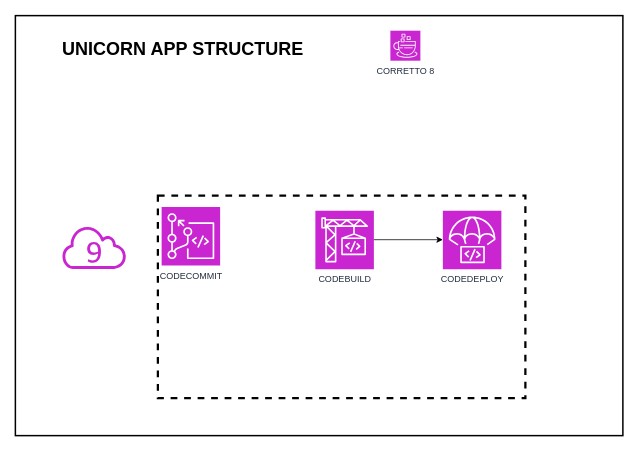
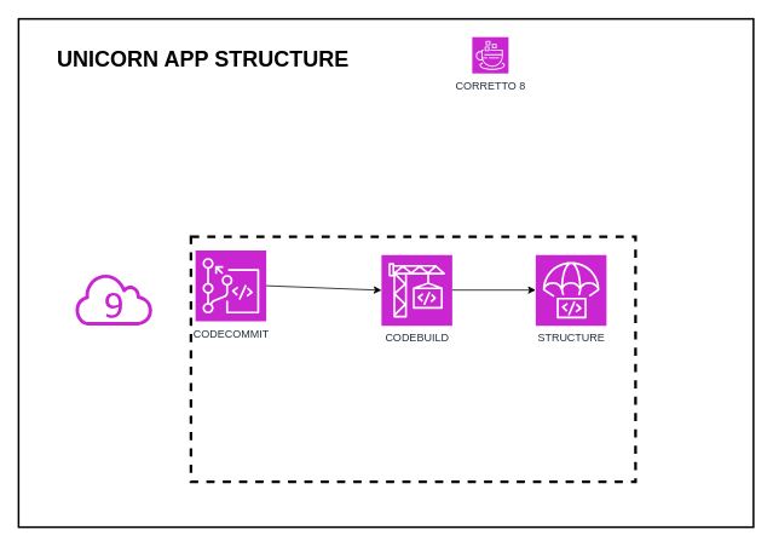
- <mxCell id="8" value="&lt;font style=&quot;font-size: 24px;&quot;&gt;UNICORN APP STRUCTURE&lt;/font&gt;" style="text;html=1;align=center;verticalAlign=middle;resizable=0;points=[];autosize=1;strokeColor=none;fillColor=none;fontStyle=1" vertex="1" parent="1"><mxGeometry x="73.1" y="45" width="340" height="40" as="geometry" /></mxCell>
+ <mxCell id="8" value="&lt;font style=&quot;font-size: 24px;&quot;&gt;UNICORN APP STRUCTURE&lt;/font&gt;" style="text;html=1;align=center;verticalAlign=middle;resizable=0;points=[];autosize=1;strokeColor=none;fillColor=none;fontStyle=1" vertex="1" parent="1"><mxGeometry x="53.1" y="45" width="340" height="40" as="geometry" /></mxCell>
+ <mxCell id="10" value="" style="endArrow=classic;html=1;rounded=0;exitX=1;exitY=0.5;exitDx=0;exitDy=0;exitPerimeter=0;entryX=0;entryY=0.5;entryDx=0;entryDy=0;entryPerimeter=0;" edge="1" parent="1" source="2" target="4"><mxGeometry width="50" height="50" relative="1" as="geometry"><mxPoint x="480" y="480" as="sourcePoint" /><mxPoint x="530" y="430" as="targetPoint" /></mxGeometry></mxCell>
- <mxCell id="5" value="CODEDEPLOY" style="sketch=0;points=[[0,0,0],[0.25,0,0],[0.5,0,0],[0.75,0,0],[1,0,0],[0,1,0],[0.25,1,0],[0.5,1,0],[0.75,1,0],[1,1,0],[0,0.25,0],[0,0.5,0],[0,0.75,0],[1,0.25,0],[1,0.5,0],[1,0.75,0]];outlineConnect=0;fontColor=#232F3E;fillColor=#C925D1;strokeColor=#ffffff;dashed=0;verticalLabelPosition=bottom;verticalAlign=top;align=center;html=1;fontSize=12;fontStyle=0;aspect=fixed;shape=mxgraph.aws4.resourceIcon;resIcon=mxgraph.aws4.codedeploy;" vertex="1" parent="1"><mxGeometry x="590" y="280" width="78" height="78" as="geometry" /></mxCell>
+ <mxCell id="5" value="STRUCTURE" style="sketch=0;points=[[0,0,0],[0.25,0,0],[0.5,0,0],[0.75,0,0],[1,0,0],[0,1,0],[0.25,1,0],[0.5,1,0],[0.75,1,0],[1,1,0],[0,0.25,0],[0,0.5,0],[0,0.75,0],[1,0.25,0],[1,0.5,0],[1,0.75,0]];outlineConnect=0;fontColor=#232F3E;fillColor=#C925D1;strokeColor=#ffffff;dashed=0;verticalLabelPosition=bottom;verticalAlign=top;align=center;html=1;fontSize=12;fontStyle=0;aspect=fixed;shape=mxgraph.aws4.resourceIcon;resIcon=mxgraph.aws4.codedeploy;" vertex="1" parent="1"><mxGeometry x="590" y="280" width="78" height="78" as="geometry" /></mxCell>
